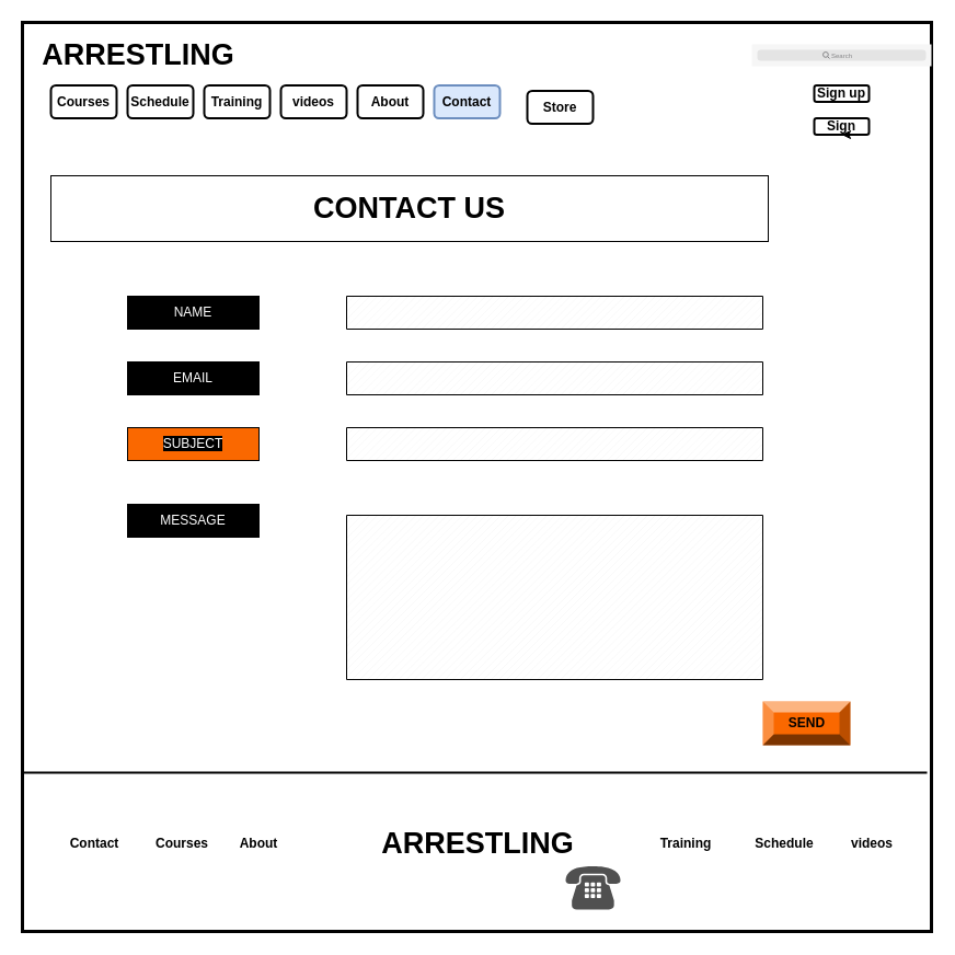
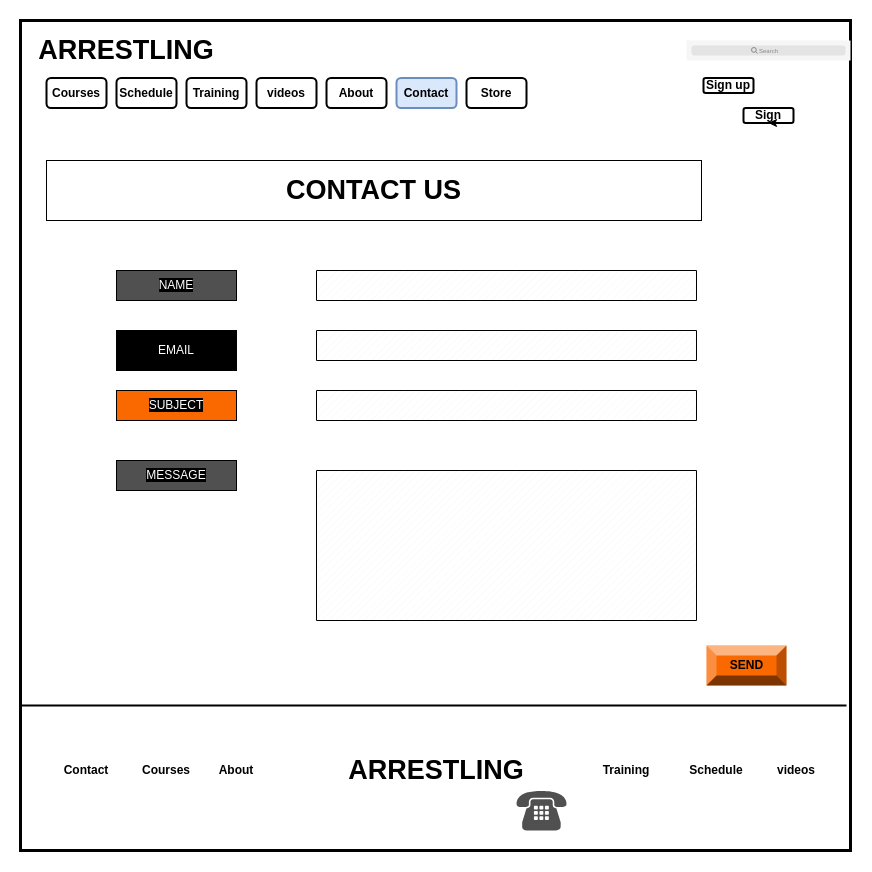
- <mxCell id="14" value="&lt;b&gt;Sign up&lt;/b&gt;" style="rounded=1;whiteSpace=wrap;html=1;strokeColor=#000000;strokeWidth=2;fillColor=none;" vertex="1" parent="1"><mxGeometry x="743" y="77.5" width="50" height="15" as="geometry" /></mxCell>
+ <mxCell id="14" value="&lt;b&gt;Sign up&lt;/b&gt;" style="rounded=1;whiteSpace=wrap;html=1;strokeColor=#000000;strokeWidth=2;fillColor=none;" vertex="1" parent="1"><mxGeometry x="703" y="77.5" width="50" height="15" as="geometry" /></mxCell>
- <mxCell id="10" value="&lt;b&gt;Store&lt;/b&gt;" style="rounded=1;whiteSpace=wrap;html=1;strokeColor=#000000;strokeWidth=2;fillColor=none;" vertex="1" parent="1"><mxGeometry x="481" y="82.5" width="60" height="30" as="geometry" /></mxCell>
+ <mxCell id="10" value="&lt;b&gt;Store&lt;/b&gt;" style="rounded=1;whiteSpace=wrap;html=1;strokeColor=#000000;strokeWidth=2;fillColor=none;" vertex="1" parent="1"><mxGeometry x="466" y="77.5" width="60" height="30" as="geometry" /></mxCell>
- <mxCell id="18" value="&lt;font color=&quot;#ffffff&quot; style=&quot;background-color: rgb(0 , 0 , 0)&quot;&gt;NAME&lt;/font&gt;" style="rounded=0;whiteSpace=wrap;html=1;strokeColor=#000000;strokeWidth=1;fillColor=#000000;" vertex="1" parent="1"><mxGeometry x="116" y="270" width="120" height="30" as="geometry" /></mxCell>
+ <mxCell id="18" value="&lt;font color=&quot;#ffffff&quot; style=&quot;background-color: rgb(0 , 0 , 0)&quot;&gt;NAME&lt;/font&gt;" style="rounded=0;whiteSpace=wrap;html=1;strokeColor=#000000;strokeWidth=1;fillColor=#505050;" vertex="1" parent="1"><mxGeometry x="116" y="270" width="120" height="30" as="geometry" /></mxCell>
- <mxCell id="19" value="&lt;font color=&quot;#ffffff&quot; style=&quot;background-color: rgb(0 , 0 , 0)&quot;&gt;EMAIL&lt;/font&gt;" style="rounded=0;whiteSpace=wrap;html=1;strokeColor=#000000;strokeWidth=1;fillColor=#000000;" vertex="1" parent="1"><mxGeometry x="116" y="330" width="120" height="30" as="geometry" /></mxCell>
+ <mxCell id="19" value="&lt;font color=&quot;#ffffff&quot; style=&quot;background-color: rgb(0 , 0 , 0)&quot;&gt;EMAIL&lt;/font&gt;" style="rounded=0;whiteSpace=wrap;html=1;strokeColor=#000000;strokeWidth=1;fillColor=#000000;" vertex="1" parent="1"><mxGeometry x="116" y="330" width="120" height="40" as="geometry" /></mxCell>
- <mxCell id="21" value="&lt;font color=&quot;#ffffff&quot; style=&quot;background-color: rgb(0 , 0 , 0)&quot;&gt;MESSAGE&lt;/font&gt;" style="rounded=0;whiteSpace=wrap;html=1;strokeColor=#000000;strokeWidth=1;fillColor=#000000;" vertex="1" parent="1"><mxGeometry x="116" y="460" width="120" height="30" as="geometry" /></mxCell>
+ <mxCell id="21" value="&lt;font color=&quot;#ffffff&quot; style=&quot;background-color: rgb(0 , 0 , 0)&quot;&gt;MESSAGE&lt;/font&gt;" style="rounded=0;whiteSpace=wrap;html=1;strokeColor=#000000;strokeWidth=1;fillColor=#505050;" vertex="1" parent="1"><mxGeometry x="116" y="460" width="120" height="30" as="geometry" /></mxCell>
- <mxCell id="26" value="&lt;font color=&quot;#000000&quot;&gt;&lt;b&gt;SEND&lt;/b&gt;&lt;/font&gt;" style="labelPosition=center;verticalLabelPosition=middle;align=center;html=1;shape=mxgraph.basic.shaded_button;dx=10;fillColor=#fa6800;strokeColor=#C73500;fontColor=#ffffff;" vertex="1" parent="1"><mxGeometry x="696" y="640" width="80" height="40" as="geometry" /></mxCell>
+ <mxCell id="26" value="&lt;font color=&quot;#000000&quot;&gt;&lt;b&gt;SEND&lt;/b&gt;&lt;/font&gt;" style="labelPosition=center;verticalLabelPosition=middle;align=center;html=1;shape=mxgraph.basic.shaded_button;dx=10;fillColor=#fa6800;strokeColor=#C73500;fontColor=#ffffff;" vertex="1" parent="1"><mxGeometry x="706" y="645" width="80" height="40" as="geometry" /></mxCell>
